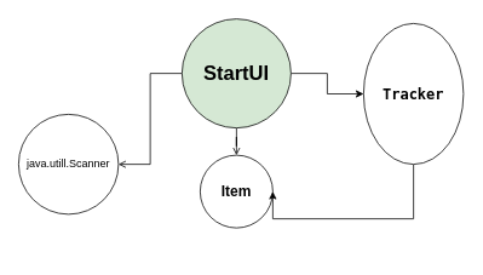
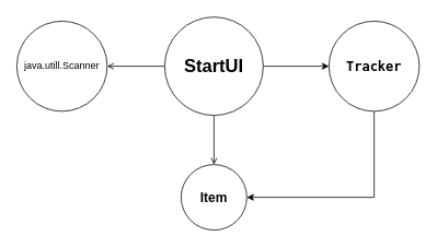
- <mxCell id="5" value="&lt;b&gt;&lt;font style=&quot;font-size: 22px&quot;&gt;StartUI&lt;/font&gt;&lt;/b&gt;" style="ellipse;whiteSpace=wrap;html=1;aspect=fixed;fillColor=#d5e8d4;" vertex="1" parent="1"><mxGeometry x="200" y="20" width="120" height="120" as="geometry" /></mxCell>
+ <mxCell id="5" value="&lt;b&gt;&lt;font style=&quot;font-size: 22px&quot;&gt;StartUI&lt;/font&gt;&lt;/b&gt;" style="ellipse;whiteSpace=wrap;html=1;aspect=fixed;" vertex="1" parent="1"><mxGeometry x="200" y="20" width="120" height="120" as="geometry" /></mxCell>
- <mxCell id="9" value="&lt;pre style=&quot;background-color: rgb(255 , 255 , 255) ; color: rgb(8 , 8 , 8) ; font-family: &amp;#34;jetbrains mono&amp;#34; , monospace ; font-size: 16px&quot;&gt;&lt;b&gt;&lt;font style=&quot;font-size: 16px&quot;&gt;&lt;span style=&quot;color: #000000&quot;&gt;Tracker&lt;/span&gt;&lt;/font&gt;&lt;/b&gt;&lt;/pre&gt;" style="ellipse;whiteSpace=wrap;html=1;aspect=fixed;" vertex="1" parent="1"><mxGeometry x="400" y="25" width="110" height="155" as="geometry" /></mxCell>
+ <mxCell id="9" value="&lt;pre style=&quot;background-color: rgb(255 , 255 , 255) ; color: rgb(8 , 8 , 8) ; font-family: &amp;#34;jetbrains mono&amp;#34; , monospace ; font-size: 16px&quot;&gt;&lt;b&gt;&lt;font style=&quot;font-size: 16px&quot;&gt;&lt;span style=&quot;color: #000000&quot;&gt;Tracker&lt;/span&gt;&lt;/font&gt;&lt;/b&gt;&lt;/pre&gt;" style="ellipse;whiteSpace=wrap;html=1;aspect=fixed;" vertex="1" parent="1"><mxGeometry x="400" y="25" width="110" height="110" as="geometry" /></mxCell>
- <mxCell id="6" value="java.utill.Scanner" style="ellipse;whiteSpace=wrap;html=1;aspect=fixed;" vertex="1" parent="1"><mxGeometry x="20" y="125" width="110" height="110" as="geometry" /></mxCell>
+ <mxCell id="6" value="java.utill.Scanner" style="ellipse;whiteSpace=wrap;html=1;aspect=fixed;" vertex="1" parent="1"><mxGeometry x="20" y="25" width="110" height="110" as="geometry" /></mxCell>
- <mxCell id="7" value="&lt;b&gt;&lt;font style=&quot;font-size: 16px&quot;&gt;Item&lt;/font&gt;&lt;/b&gt;" style="ellipse;whiteSpace=wrap;html=1;aspect=fixed;" vertex="1" parent="1"><mxGeometry x="220" y="170" width="80" height="80" as="geometry" /></mxCell>
+ <mxCell id="7" value="&lt;b&gt;&lt;font style=&quot;font-size: 16px&quot;&gt;Item&lt;/font&gt;&lt;/b&gt;" style="ellipse;whiteSpace=wrap;html=1;aspect=fixed;" vertex="1" parent="1"><mxGeometry x="220" y="200" width="80" height="80" as="geometry" /></mxCell>
